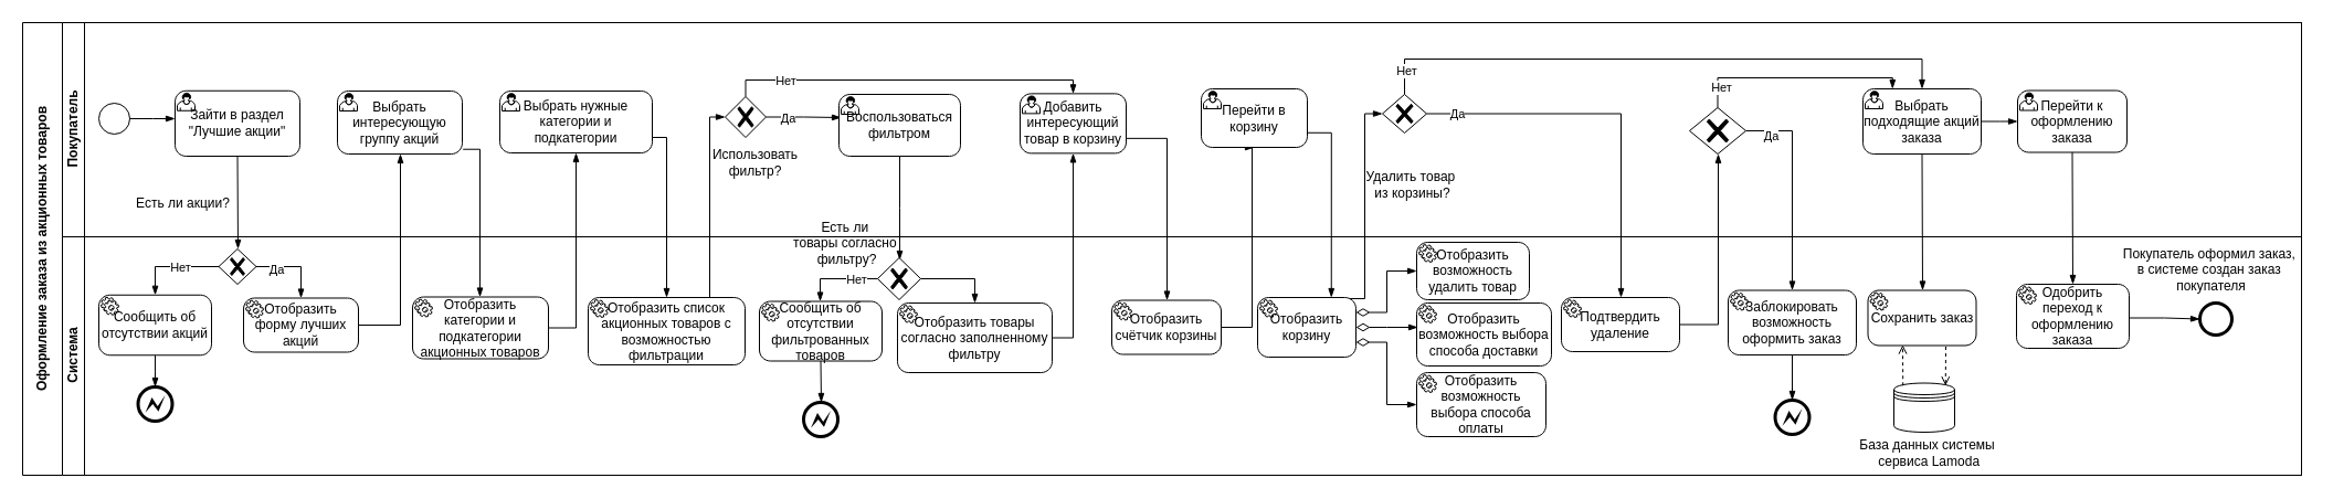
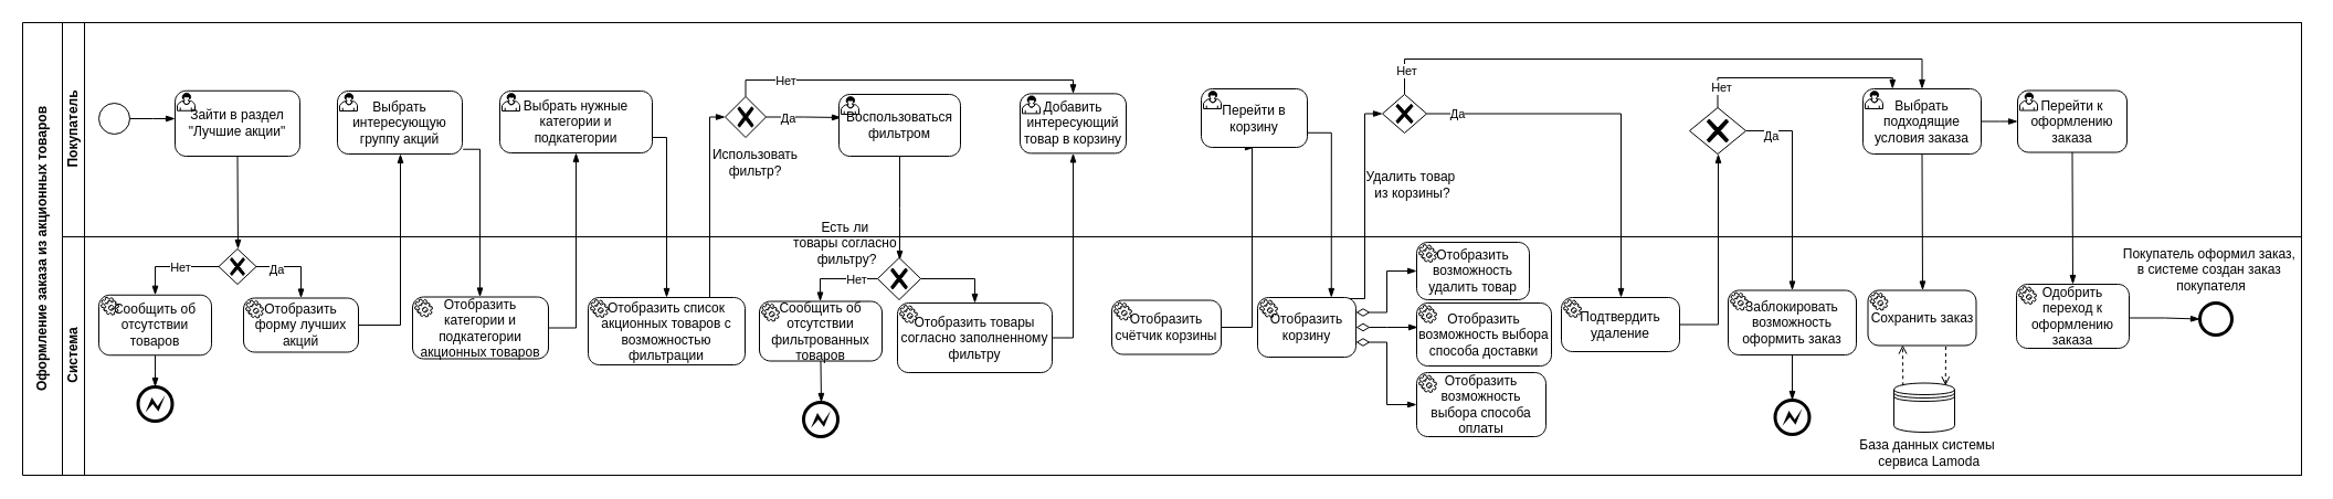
- <mxCell id="44" value="Выбрать подходящие акций заказа" style="points=[[0.25,0,0],[0.5,0,0],[0.75,0,0],[1,0.25,0],[1,0.5,0],[1,0.75,0],[0.75,1,0],[0.5,1,0],[0.25,1,0],[0,0.75,0],[0,0.5,0],[0,0.25,0]];shape=mxgraph.bpmn.task;whiteSpace=wrap;rectStyle=rounded;size=10;html=1;container=1;expand=0;collapsible=0;taskMarker=user;" parent="21" vertex="1"><mxGeometry x="1630" y="60" width="107" height="59" as="geometry" /></mxCell>
+ <mxCell id="44" value="Выбрать подходящие условия заказа" style="points=[[0.25,0,0],[0.5,0,0],[0.75,0,0],[1,0.25,0],[1,0.5,0],[1,0.75,0],[0.75,1,0],[0.5,1,0],[0.25,1,0],[0,0.75,0],[0,0.5,0],[0,0.25,0]];shape=mxgraph.bpmn.task;whiteSpace=wrap;rectStyle=rounded;size=10;html=1;container=1;expand=0;collapsible=0;taskMarker=user;" parent="21" vertex="1"><mxGeometry x="1630" y="60" width="107" height="59" as="geometry" /></mxCell>
- <mxCell id="10" value="" style="edgeStyle=elbowEdgeStyle;fontSize=12;html=1;endArrow=blockThin;endFill=1;rounded=0;exitX=1;exitY=0.75;exitDx=0;exitDy=0;exitPerimeter=0;entryX=0.5;entryY=0;entryDx=0;entryDy=0;entryPerimeter=0;" parent="2" source="36" target="77" edge="1"><mxGeometry width="160" relative="1" as="geometry"><mxPoint x="1026" y="154" as="sourcePoint" /><mxPoint x="1036" y="244" as="targetPoint" /><Array as="points"><mxPoint x="1036" y="177" /></Array></mxGeometry></mxCell>
- <mxCell id="25" value="Есть ли акции?" style="text;html=1;align=center;verticalAlign=middle;resizable=0;points=[];autosize=1;strokeColor=none;fillColor=none;" parent="21" vertex="1"><mxGeometry x="57" y="151" width="103" height="26" as="geometry" /></mxCell>
- <mxCell id="71" value="Сообщить об отсутствии акций" style="points=[[0.25,0,0],[0.5,0,0],[0.75,0,0],[1,0.25,0],[1,0.5,0],[1,0.75,0],[0.75,1,0],[0.5,1,0],[0.25,1,0],[0,0.75,0],[0,0.5,0],[0,0.25,0]];shape=mxgraph.bpmn.task;whiteSpace=wrap;rectStyle=rounded;size=10;html=1;container=1;expand=0;collapsible=0;taskMarker=service;" vertex="1" parent="48"><mxGeometry x="33" y="52.75" width="102" height="54.5" as="geometry" /></mxCell>
+ <mxCell id="71" value="Сообщить об отсутствии товаров" style="points=[[0.25,0,0],[0.5,0,0],[0.75,0,0],[1,0.25,0],[1,0.5,0],[1,0.75,0],[0.75,1,0],[0.5,1,0],[0.25,1,0],[0,0.75,0],[0,0.5,0],[0,0.25,0]];shape=mxgraph.bpmn.task;whiteSpace=wrap;rectStyle=rounded;size=10;html=1;container=1;expand=0;collapsible=0;taskMarker=service;" vertex="1" parent="48"><mxGeometry x="33" y="52.75" width="102" height="54.5" as="geometry" /></mxCell>
